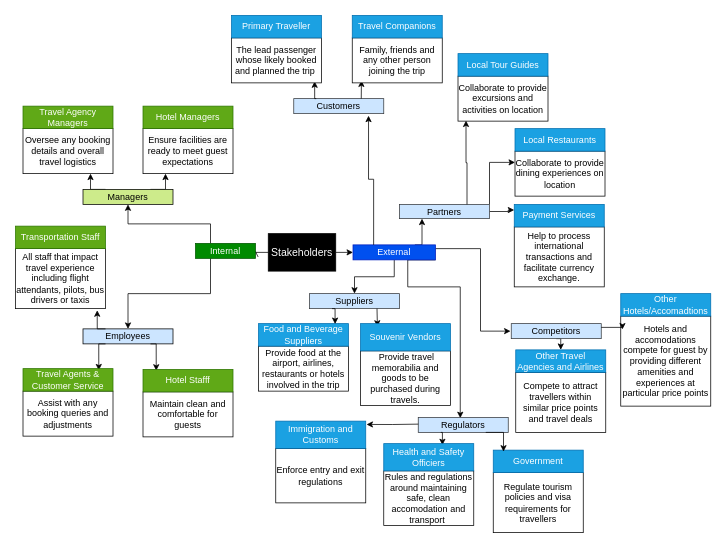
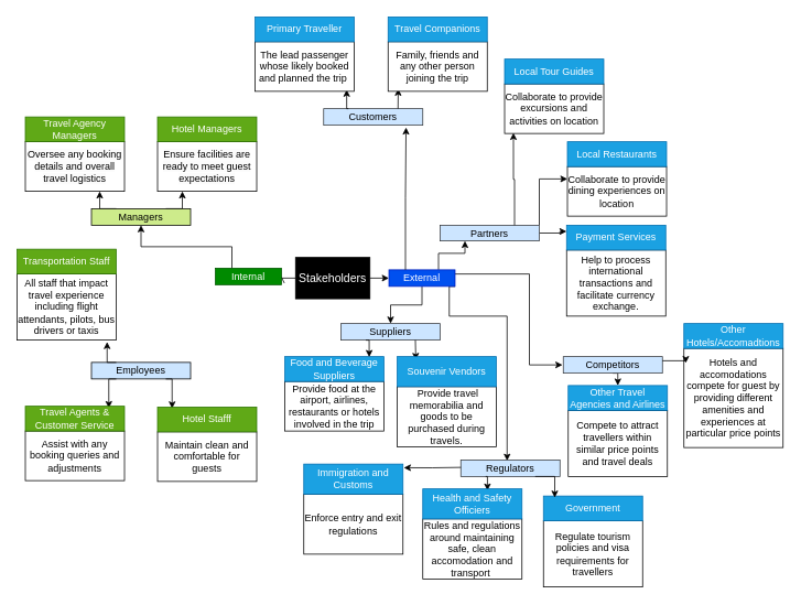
- <mxCell id="21" value="External" style="rounded=0;whiteSpace=wrap;html=1;fillColor=#0050ef;fontColor=#ffffff;strokeColor=#001DBC;" vertex="1" parent="1"><mxGeometry x="470" y="326" width="110" height="20" as="geometry" /></mxCell>
+ <mxCell id="21" value="External" style="rounded=0;whiteSpace=wrap;html=1;fillColor=#0050ef;fontColor=#ffffff;strokeColor=#001DBC;" vertex="1" parent="1"><mxGeometry x="470" y="326" width="80" height="20" as="geometry" /></mxCell>
- <mxCell id="11" style="edgeStyle=orthogonalEdgeStyle;rounded=0;orthogonalLoop=1;jettySize=auto;html=1;exitX=0.25;exitY=1;exitDx=0;exitDy=0;entryX=0.5;entryY=0;entryDx=0;entryDy=0;" edge="1" parent="1" source="12" target="13"><mxGeometry relative="1" as="geometry" /></mxCell>
